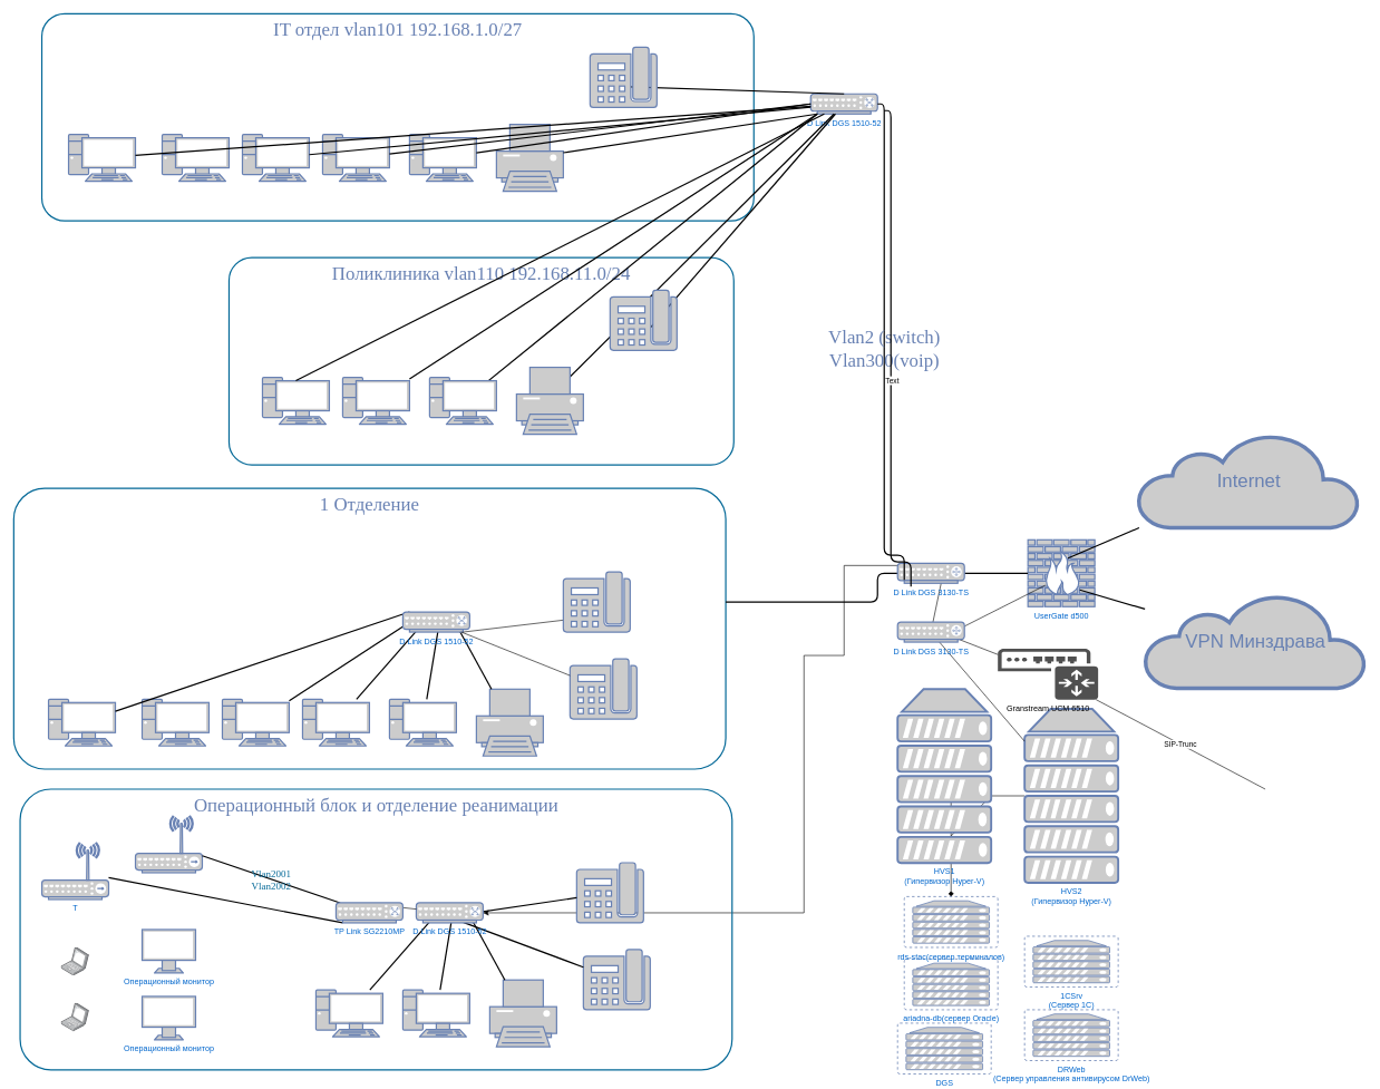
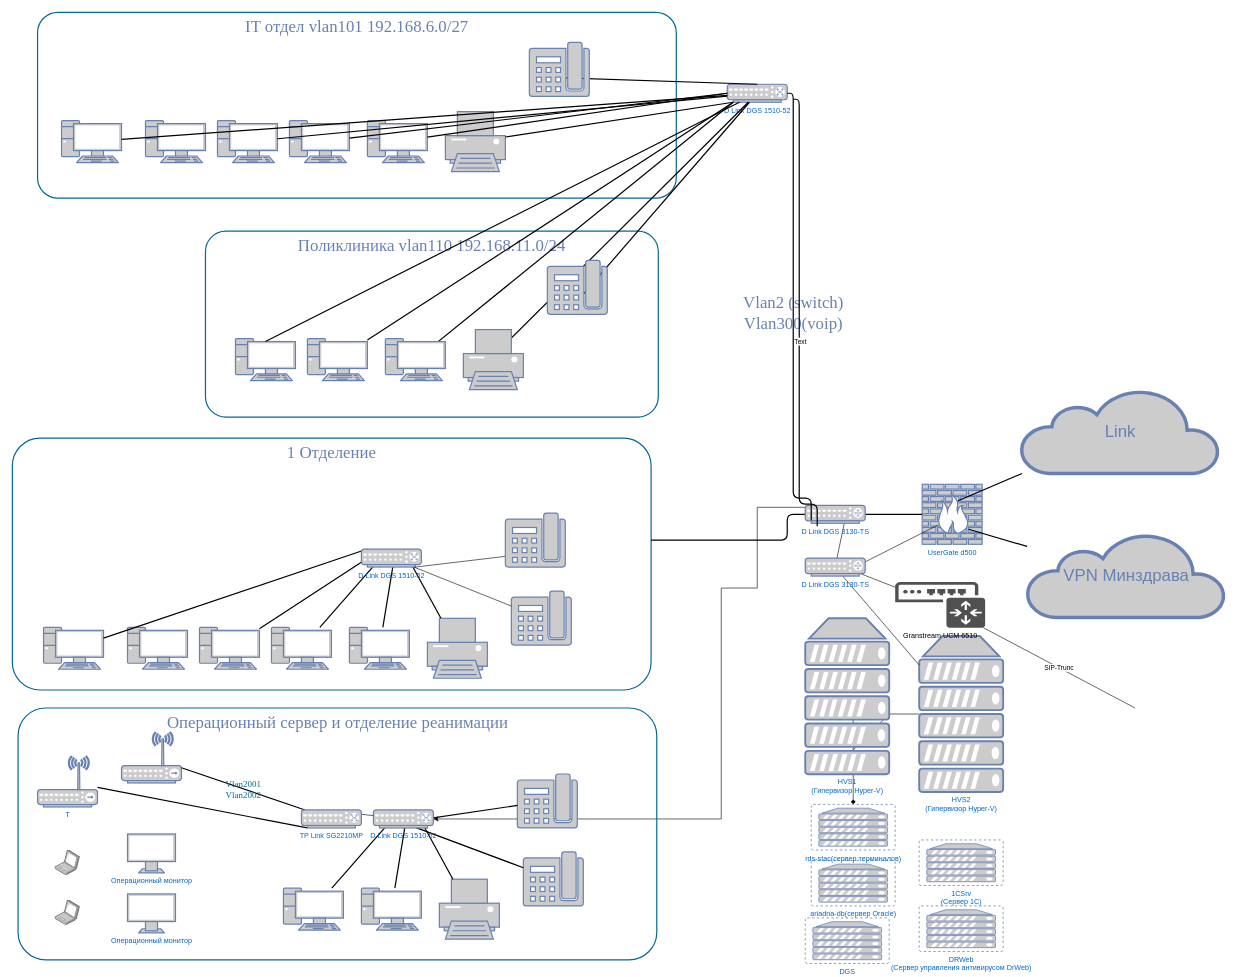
- <mxCell id="3" value="IT отдел vlan101 192.168.1.0/27" style="rounded=1;whiteSpace=wrap;html=1;shadow=0;comic=0;strokeColor=#036897;strokeWidth=2;fillColor=none;fontFamily=Verdana;fontSize=28;fontColor=#6881B3;align=center;arcSize=11;verticalAlign=top;" parent="1" vertex="1"><mxGeometry x="62" y="20" width="1065" height="310" as="geometry" /></mxCell>
+ <mxCell id="3" value="IT отдел vlan101 192.168.6.0/27" style="rounded=1;whiteSpace=wrap;html=1;shadow=0;comic=0;strokeColor=#036897;strokeWidth=2;fillColor=none;fontFamily=Verdana;fontSize=28;fontColor=#6881B3;align=center;arcSize=11;verticalAlign=top;" parent="1" vertex="1"><mxGeometry x="62" y="20" width="1065" height="310" as="geometry" /></mxCell>
- <mxCell id="6" value="Internet" style="html=1;fillColor=#CCCCCC;strokeColor=#6881B3;gradientColor=none;gradientDirection=north;strokeWidth=2;shape=mxgraph.networks.cloud;fontColor=#6881B3;rounded=0;shadow=0;comic=0;align=center;fontSize=28;" parent="1" vertex="1"><mxGeometry x="1702" y="649" width="330" height="140" as="geometry" /></mxCell>
+ <mxCell id="6" value="Link" style="html=1;fillColor=#CCCCCC;strokeColor=#6881B3;gradientColor=none;gradientDirection=north;strokeWidth=2;shape=mxgraph.networks.cloud;fontColor=#6881B3;rounded=0;shadow=0;comic=0;align=center;fontSize=28;" parent="1" vertex="1"><mxGeometry x="1702" y="649" width="330" height="140" as="geometry" /></mxCell>
- <mxCell id="67" value="Операционный блок и отделение реанимации" style="rounded=1;whiteSpace=wrap;html=1;shadow=0;comic=0;strokeColor=#036897;strokeWidth=2;fillColor=none;fontFamily=Verdana;fontSize=28;fontColor=#6881B3;align=center;arcSize=11;verticalAlign=top;" vertex="1" parent="1"><mxGeometry x="29.5" y="1180" width="1065" height="420" as="geometry" /></mxCell>
+ <mxCell id="67" value="Операционный сервер и отделение реанимации" style="rounded=1;whiteSpace=wrap;html=1;shadow=0;comic=0;strokeColor=#036897;strokeWidth=2;fillColor=none;fontFamily=Verdana;fontSize=28;fontColor=#6881B3;align=center;arcSize=11;verticalAlign=top;" vertex="1" parent="1"><mxGeometry x="29.5" y="1180" width="1065" height="420" as="geometry" /></mxCell>
